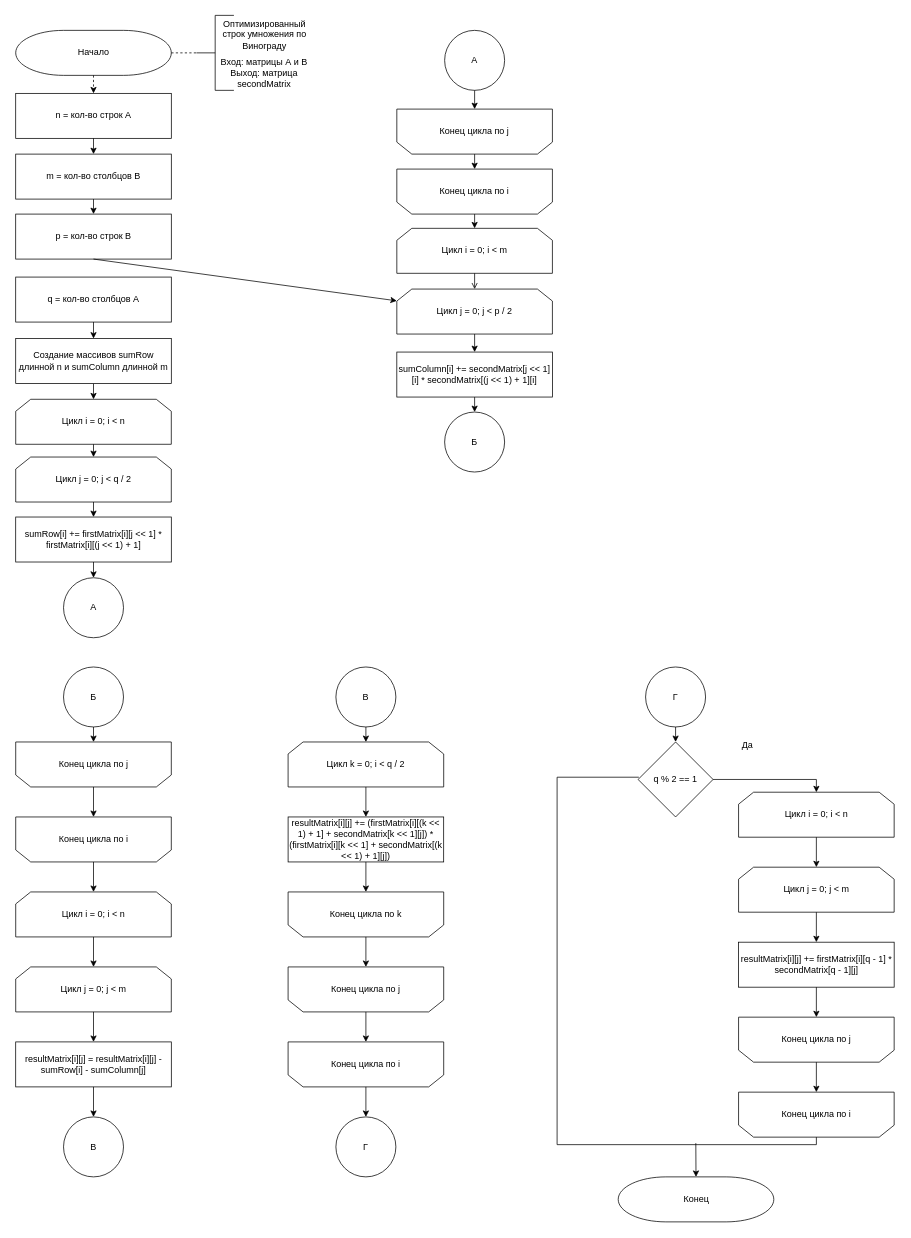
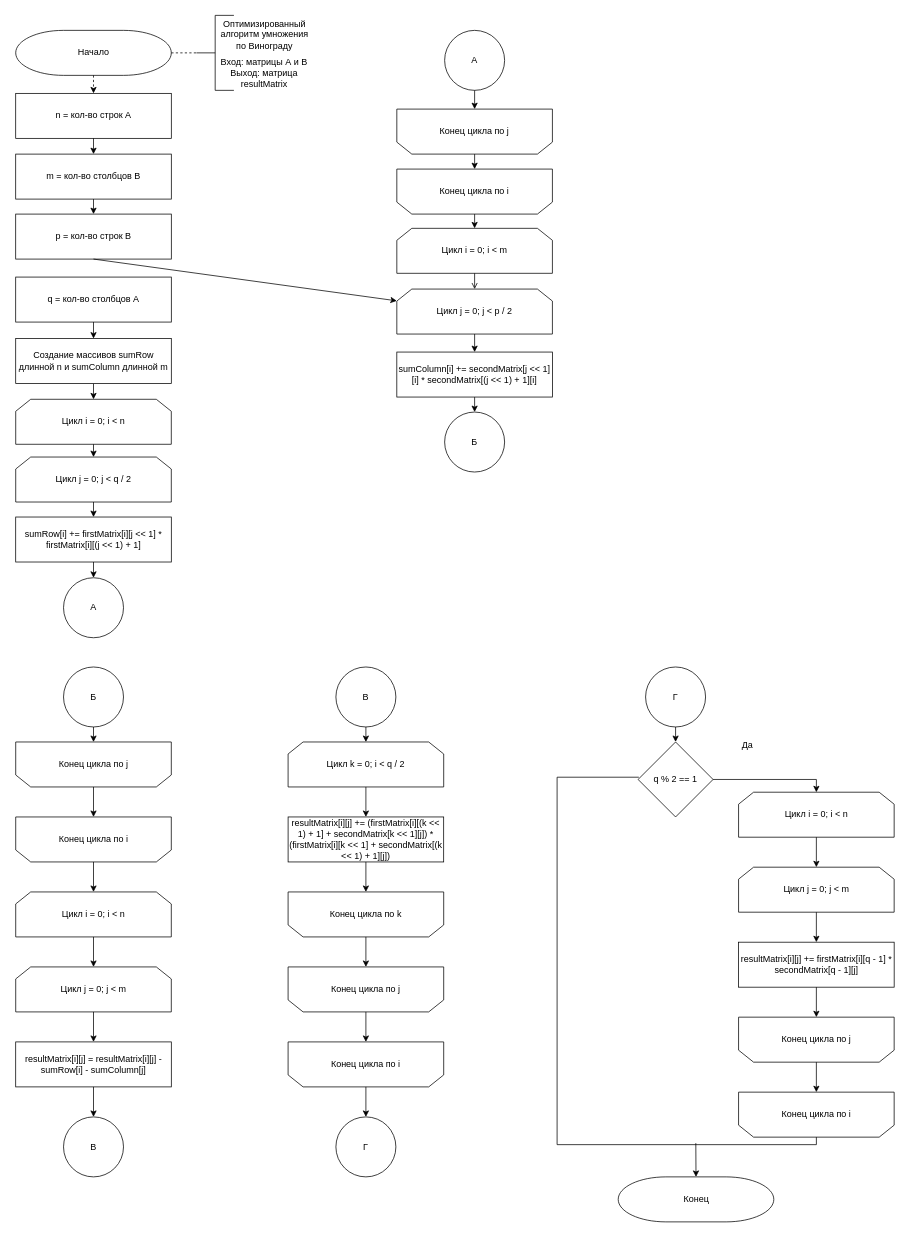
- <mxCell id="18" value="Оптимизированный строк умножения по Винограду" style="text;html=1;strokeColor=none;fillColor=none;align=center;verticalAlign=middle;whiteSpace=wrap;rounded=0;" parent="1" vertex="1"><mxGeometry x="289.5" y="31" width="124" height="30" as="geometry" /></mxCell>
+ <mxCell id="18" value="Оптимизированный алгоритм умножения по Винограду" style="text;html=1;strokeColor=none;fillColor=none;align=center;verticalAlign=middle;whiteSpace=wrap;rounded=0;" parent="1" vertex="1"><mxGeometry x="289.5" y="31" width="124" height="30" as="geometry" /></mxCell>
- <mxCell id="19" value="Вход: матрицы А и В&lt;br&gt;Выход: матрица secondMatrix" style="text;html=1;strokeColor=none;fillColor=none;align=center;verticalAlign=middle;whiteSpace=wrap;rounded=0;" parent="1" vertex="1"><mxGeometry x="275" y="82" width="153" height="30" as="geometry" /></mxCell>
+ <mxCell id="19" value="Вход: матрицы А и В&lt;br&gt;Выход: матрица resultMatrix" style="text;html=1;strokeColor=none;fillColor=none;align=center;verticalAlign=middle;whiteSpace=wrap;rounded=0;" parent="1" vertex="1"><mxGeometry x="275" y="82" width="153" height="30" as="geometry" /></mxCell>
